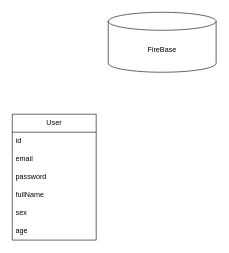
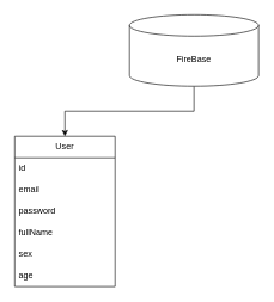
+ <mxCell id="9" style="edgeStyle=orthogonalEdgeStyle;rounded=0;orthogonalLoop=1;jettySize=auto;html=1;exitX=0.5;exitY=1;exitDx=0;exitDy=0;exitPerimeter=0;entryX=0.5;entryY=0;entryDx=0;entryDy=0;" edge="1" parent="1" source="10" target="2"><mxGeometry relative="1" as="geometry" /></mxCell>
